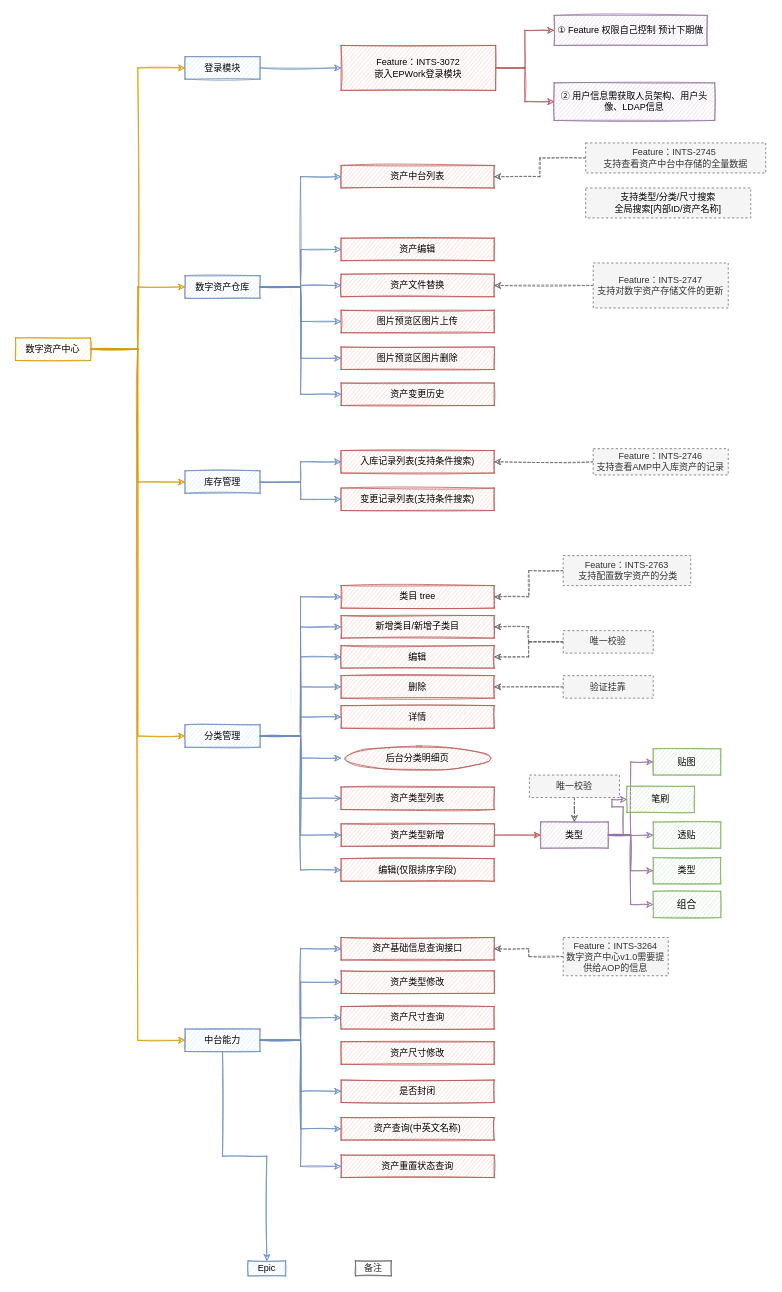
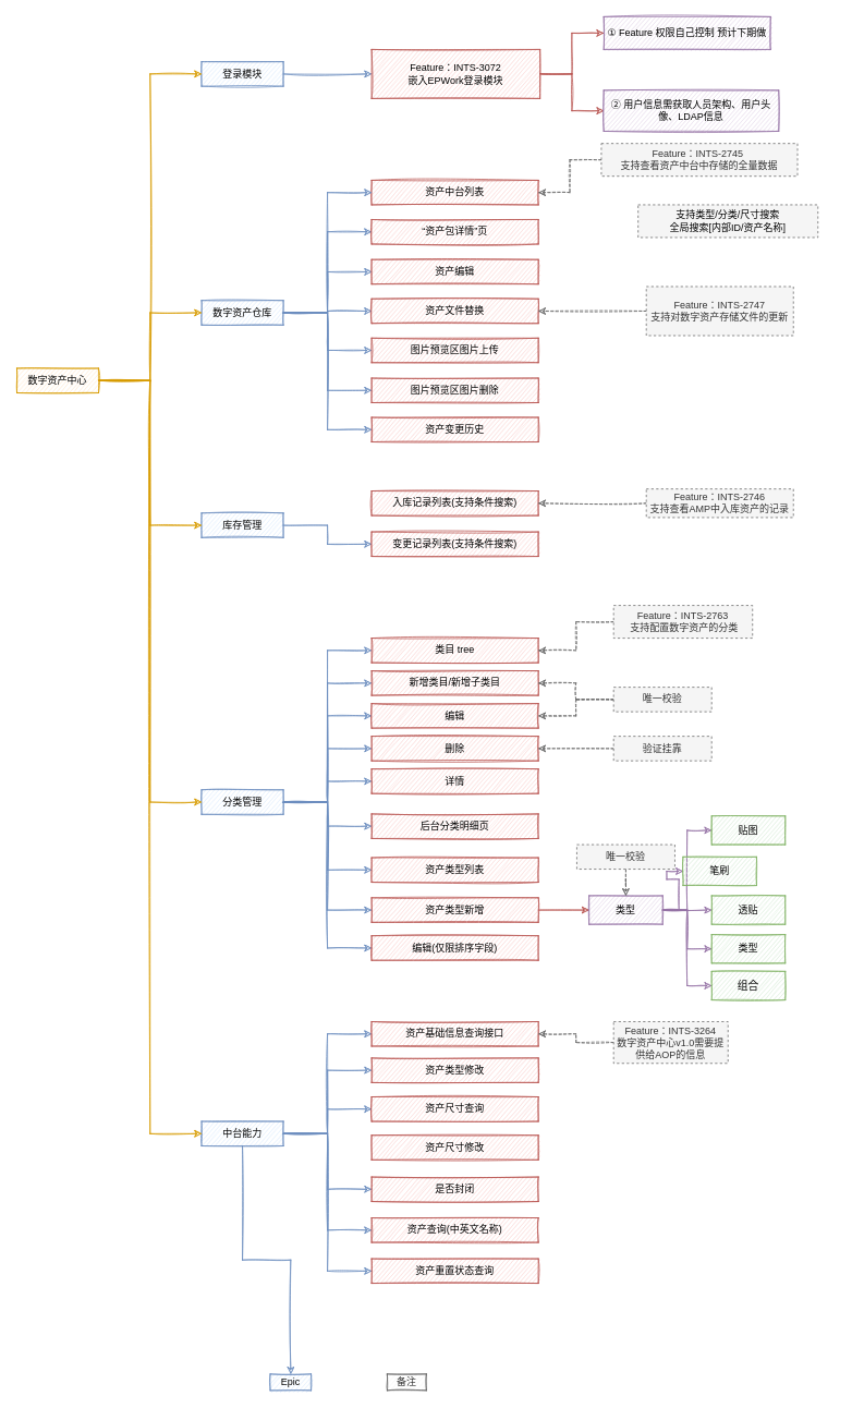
- <mxCell id="60" value="&lt;div&gt;Feature：INTS-2745&amp;nbsp;&lt;/div&gt;&lt;div&gt;支持查看资产中台中存储的全量数据&lt;/div&gt;" style="rounded=0;whiteSpace=wrap;html=1;dashed=1;disableMultiStrokeFill=0;fillColor=#f5f5f5;fontColor=#333333;strokeColor=#666666;" vertex="1" parent="1"><mxGeometry x="780" y="190" width="240" height="40" as="geometry" /></mxCell>
+ <mxCell id="60" value="&lt;div&gt;Feature：INTS-2745&amp;nbsp;&lt;/div&gt;&lt;div&gt;支持查看资产中台中存储的全量数据&lt;/div&gt;" style="rounded=0;whiteSpace=wrap;html=1;dashed=1;disableMultiStrokeFill=0;fillColor=#f5f5f5;fontColor=#333333;strokeColor=#666666;" vertex="1" parent="1"><mxGeometry x="735" y="175" width="240" height="40" as="geometry" /></mxCell>
+ <mxCell id="45" value="" style="edgeStyle=orthogonalEdgeStyle;rounded=0;sketch=1;orthogonalLoop=1;jettySize=auto;html=1;entryX=0;entryY=0.5;entryDx=0;entryDy=0;exitX=1;exitY=0.5;exitDx=0;exitDy=0;fillColor=#dae8fc;strokeColor=#6c8ebf;" edge="1" parent="1" source="30" target="58"><mxGeometry relative="1" as="geometry" /></mxCell>
+ <mxCell id="58" value="“资产包详情”页" style="rounded=0;whiteSpace=wrap;html=1;sketch=1;fillColor=#f8cecc;strokeColor=#b85450;" vertex="1" parent="1"><mxGeometry x="454" y="268" width="204" height="30" as="geometry" /></mxCell>
- <mxCell id="21" style="edgeStyle=orthogonalEdgeStyle;rounded=0;sketch=1;orthogonalLoop=1;jettySize=auto;html=1;entryX=0;entryY=0.5;entryDx=0;entryDy=0;strokeColor=#6c8ebf;fillColor=#dae8fc;" edge="1" parent="1" source="23" target="67"><mxGeometry relative="1" as="geometry" /></mxCell>
- <mxCell id="72" value="&lt;span&gt;后台分类明细页&lt;/span&gt;" style="ellipse;whiteSpace=wrap;html=1;sketch=1;fillColor=#f8cecc;strokeColor=#b85450;" vertex="1" parent="1"><mxGeometry x="454" y="995" width="204" height="30" as="geometry" /></mxCell>
+ <mxCell id="72" value="&lt;span&gt;后台分类明细页&lt;/span&gt;" style="rounded=0;whiteSpace=wrap;html=1;sketch=1;fillColor=#f8cecc;strokeColor=#b85450;" vertex="1" parent="1"><mxGeometry x="454" y="995" width="204" height="30" as="geometry" /></mxCell>
- <mxCell id="17" style="edgeStyle=orthogonalEdgeStyle;rounded=0;sketch=1;orthogonalLoop=1;jettySize=auto;html=1;entryX=0;entryY=0.5;entryDx=0;entryDy=0;strokeColor=#6c8ebf;fillColor=#dae8fc;endArrow=open;" edge="1" parent="1" source="20" target="73"><mxGeometry relative="1" as="geometry" /></mxCell>
+ <mxCell id="17" style="edgeStyle=orthogonalEdgeStyle;rounded=0;sketch=1;orthogonalLoop=1;jettySize=auto;html=1;entryX=0;entryY=0.5;entryDx=0;entryDy=0;strokeColor=#6c8ebf;fillColor=#dae8fc;" edge="1" parent="1" source="20" target="73"><mxGeometry relative="1" as="geometry" /></mxCell>
